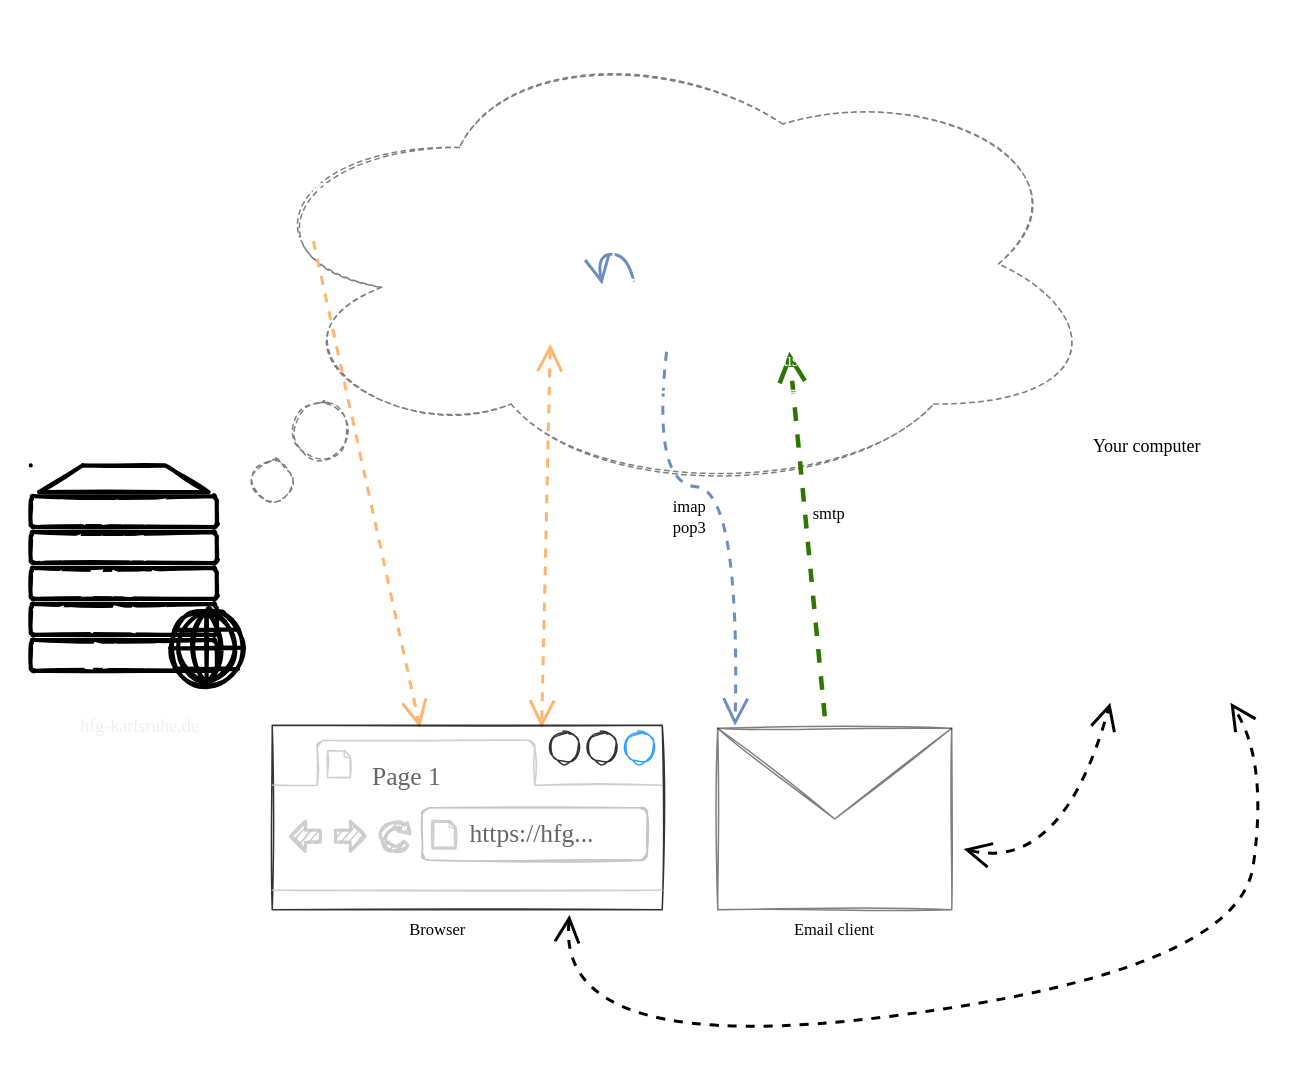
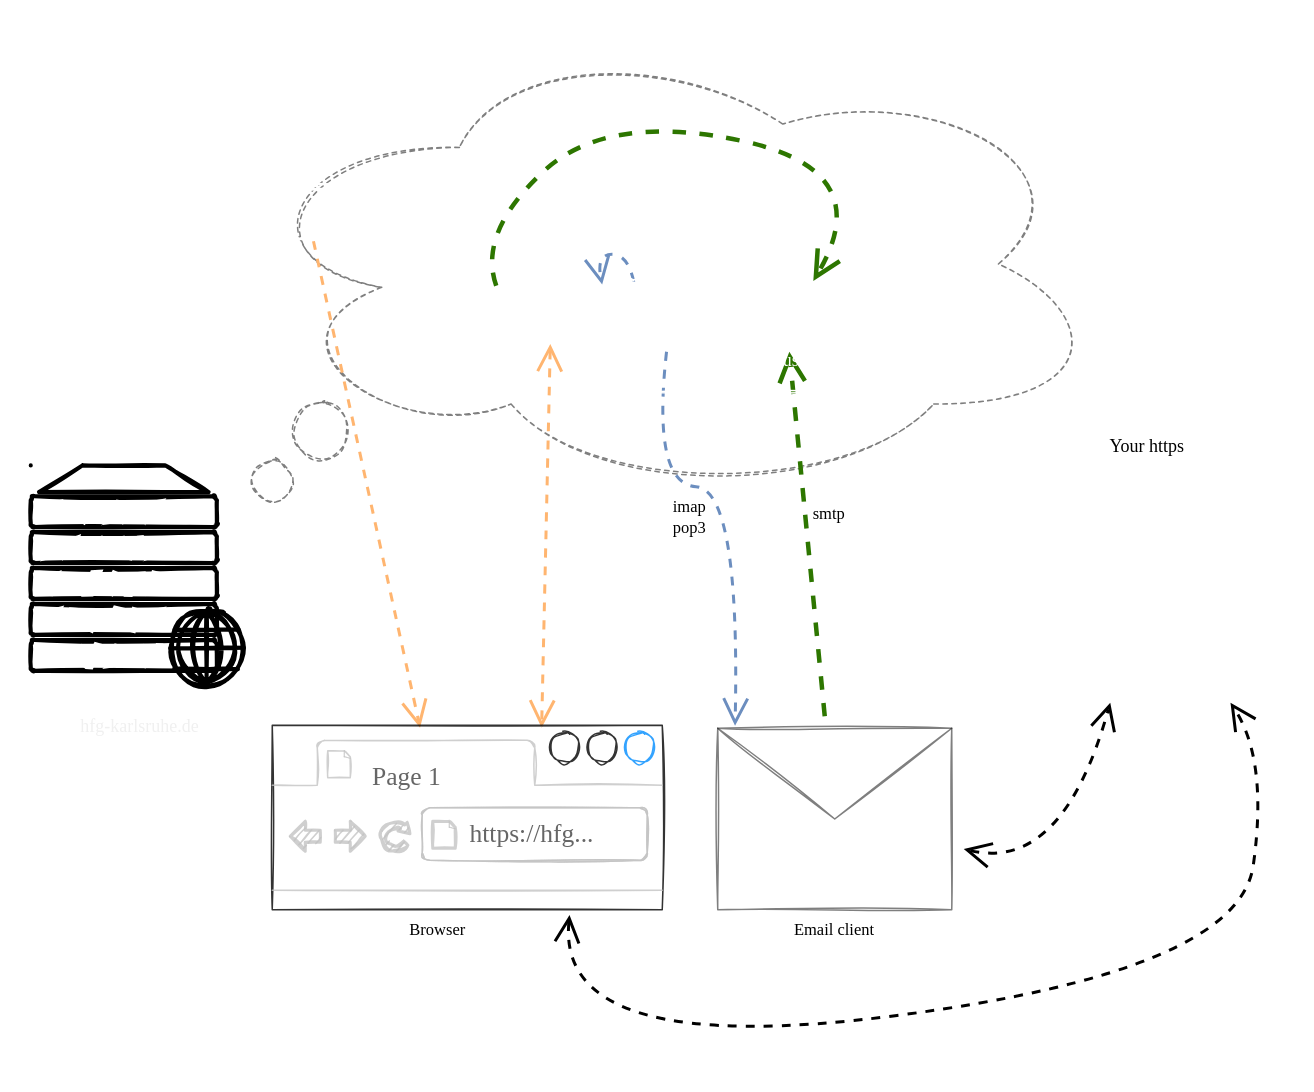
+ <mxCell id="23" style="edgeStyle=none;curved=1;orthogonalLoop=1;jettySize=auto;html=1;dashed=1;fontFamily=Architects Daughter;fontSource=https%3A%2F%2Ffonts.googleapis.com%2Fcss%3Ffamily%3DArchitects%2BDaughter;fontSize=11;fontColor=default;startArrow=none;startFill=0;endArrow=open;startSize=14;endSize=14;sourcePerimeterSpacing=8;targetPerimeterSpacing=8;strokeWidth=3;fillColor=#60a917;strokeColor=#2D7600;sketch=0;shadow=0;exitX=-0.024;exitY=0.026;exitDx=0;exitDy=0;exitPerimeter=0;entryX=0.834;entryY=0.022;entryDx=0;entryDy=0;entryPerimeter=0;" edge="1" parent="1" source="4" target="22"><mxGeometry relative="1" as="geometry"><mxPoint x="550.071" y="487" as="sourcePoint" /><mxPoint x="534.764" y="244" as="targetPoint" /><Array as="points"><mxPoint x="318" y="155" /><mxPoint x="404" y="74" /><mxPoint x="585" y="113" /></Array></mxGeometry></mxCell>
- <mxCell id="11" value="" style="edgeStyle=none;curved=1;rounded=0;orthogonalLoop=1;jettySize=auto;html=1;fontFamily=Architects Daughter;fontSource=https%3A%2F%2Ffonts.googleapis.com%2Fcss%3Ffamily%3DArchitects%2BDaughter;endArrow=open;startSize=14;endSize=14;sourcePerimeterSpacing=8;targetPerimeterSpacing=8;dashed=0;fillColor=#dae8fc;gradientColor=#7ea6e0;strokeColor=#6c8ebf;entryX=0.985;entryY=0.005;entryDx=0;entryDy=0;entryPerimeter=0;exitX=0.054;exitY=0.033;exitDx=0;exitDy=0;exitPerimeter=0;strokeWidth=2;" edge="1" parent="1" source="21" target="4"><mxGeometry relative="1" as="geometry"><mxPoint x="369" y="189" as="sourcePoint" /><mxPoint x="369" y="321" as="targetPoint" /><Array as="points"><mxPoint x="418" y="169" /><mxPoint x="397" y="169" /></Array></mxGeometry></mxCell>
+ <mxCell id="11" value="" style="edgeStyle=none;curved=1;rounded=0;orthogonalLoop=1;jettySize=auto;html=1;fontFamily=Architects Daughter;fontSource=https%3A%2F%2Ffonts.googleapis.com%2Fcss%3Ffamily%3DArchitects%2BDaughter;endArrow=open;startSize=14;endSize=14;sourcePerimeterSpacing=8;targetPerimeterSpacing=8;dashed=1;fillColor=#dae8fc;gradientColor=#7ea6e0;strokeColor=#6c8ebf;entryX=0.985;entryY=0.005;entryDx=0;entryDy=0;entryPerimeter=0;exitX=0.054;exitY=0.033;exitDx=0;exitDy=0;exitPerimeter=0;strokeWidth=2;" edge="1" parent="1" source="21" target="4"><mxGeometry relative="1" as="geometry"><mxPoint x="369" y="189" as="sourcePoint" /><mxPoint x="369" y="321" as="targetPoint" /><Array as="points"><mxPoint x="418" y="169" /><mxPoint x="397" y="169" /></Array></mxGeometry></mxCell>
- <mxCell id="24" value="&lt;font data-font-src=&quot;https://fonts.googleapis.com/css?family=Architects+Daughter&quot; face=&quot;Architects Daughter&quot;&gt;Your computer&lt;/font&gt;" style="shape=mxgraph.cisco.computers_and_peripherals.pc;html=1;pointerEvents=1;dashed=0;fillColor=none;strokeColor=#ffffff;strokeWidth=1;verticalLabelPosition=top;verticalAlign=bottom;align=center;outlineConnect=0;sketch=1;hachureGap=4;labelPosition=center;" vertex="1" parent="1"><mxGeometry x="673" y="306" width="181" height="154" as="geometry" /></mxCell>
+ <mxCell id="24" value="&lt;font data-font-src=&quot;https://fonts.googleapis.com/css?family=Architects+Daughter&quot; face=&quot;Architects Daughter&quot;&gt;Your https&lt;/font&gt;" style="shape=mxgraph.cisco.computers_and_peripherals.pc;html=1;pointerEvents=1;dashed=0;fillColor=none;strokeColor=#ffffff;strokeWidth=1;verticalLabelPosition=top;verticalAlign=bottom;align=center;outlineConnect=0;sketch=1;hachureGap=4;labelPosition=center;" vertex="1" parent="1"><mxGeometry x="673" y="306" width="181" height="154" as="geometry" /></mxCell>
